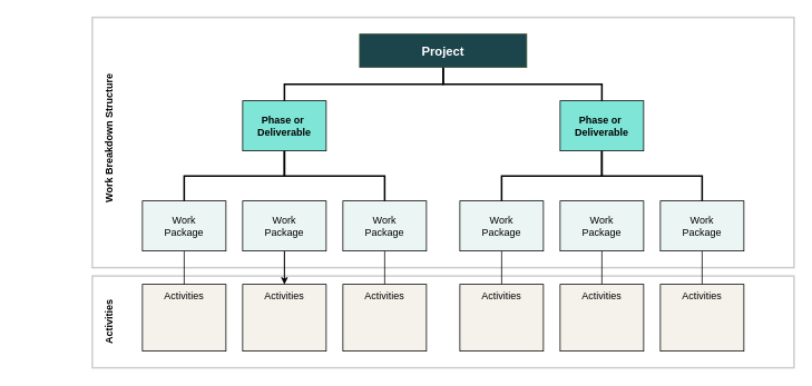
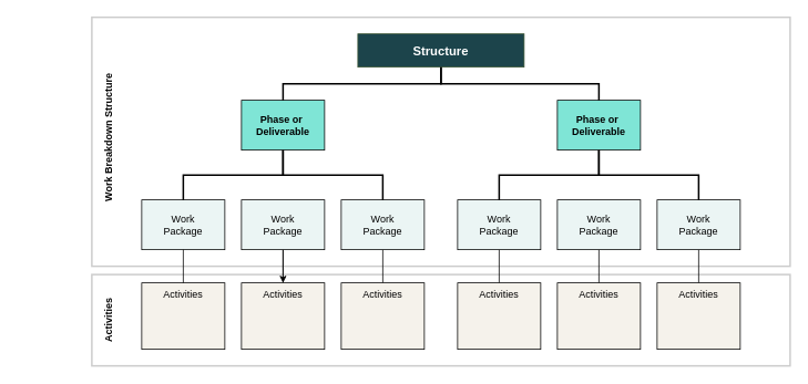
- <mxCell id="4" value="Project" style="rounded=0;whiteSpace=wrap;html=1;fillColor=#1c444b;fontColor=#ffffff;strokeColor=#3A5431;fontStyle=1;fontSize=15;" parent="1" vertex="1"><mxGeometry x="430" y="40" width="200" height="40" as="geometry" /></mxCell>
+ <mxCell id="4" value="Structure" style="rounded=0;whiteSpace=wrap;html=1;fillColor=#1c444b;fontColor=#ffffff;strokeColor=#3A5431;fontStyle=1;fontSize=15;" parent="1" vertex="1"><mxGeometry x="430" y="40" width="200" height="40" as="geometry" /></mxCell>
